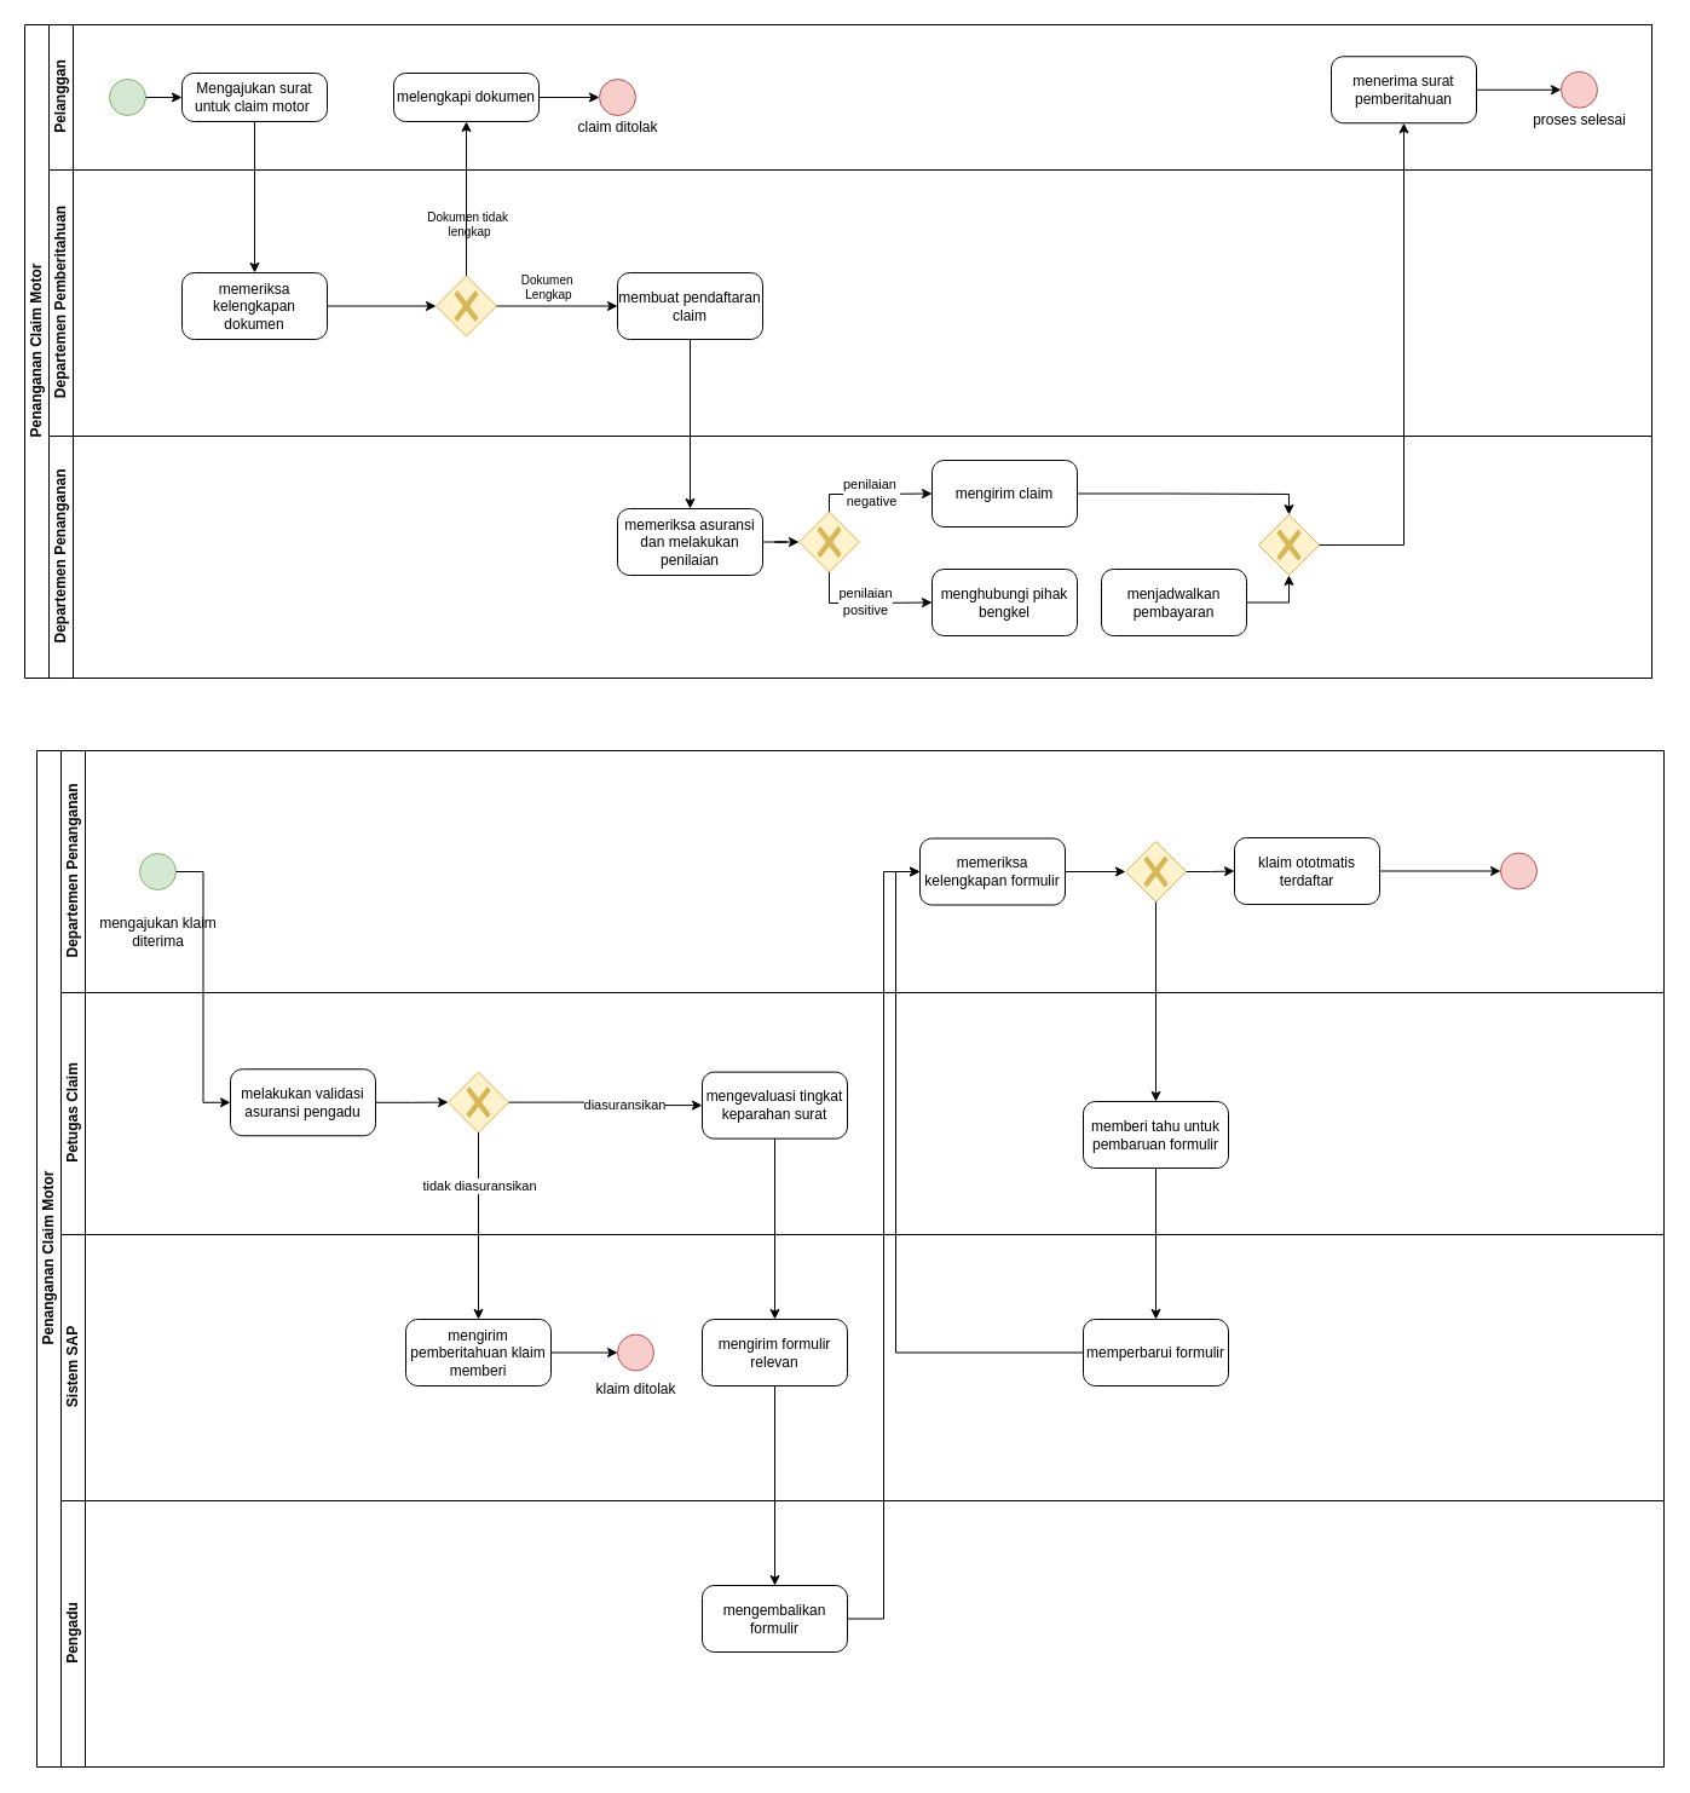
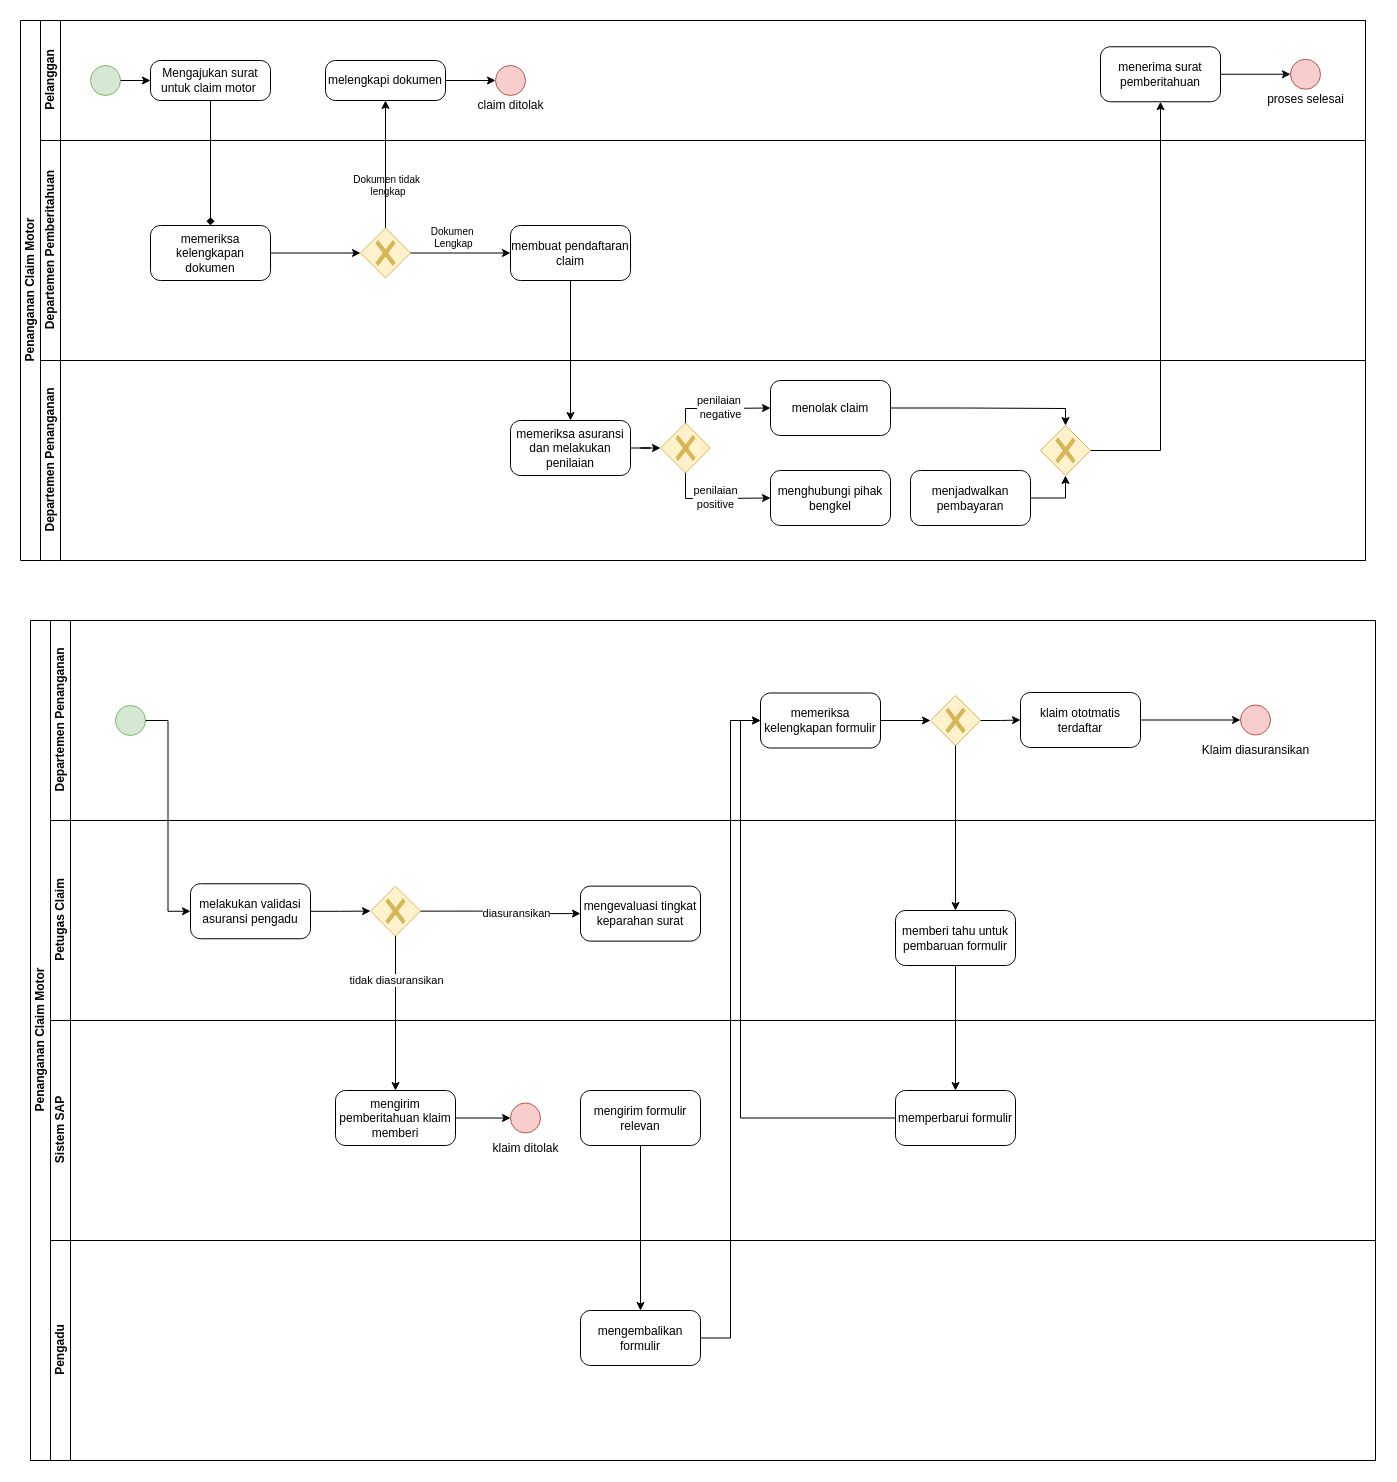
- <mxCell id="35" style="edgeStyle=orthogonalEdgeStyle;rounded=0;orthogonalLoop=1;jettySize=auto;html=1;entryX=0.5;entryY=0;entryDx=0;entryDy=0;entryPerimeter=0;" parent="2" source="5" target="12" edge="1"><mxGeometry relative="1" as="geometry" /></mxCell>
+ <mxCell id="35" style="edgeStyle=orthogonalEdgeStyle;rounded=0;orthogonalLoop=1;jettySize=auto;html=1;entryX=0.5;entryY=0;entryDx=0;entryDy=0;entryPerimeter=0;endArrow=diamond;" parent="2" source="5" target="12" edge="1"><mxGeometry relative="1" as="geometry" /></mxCell>
- <mxCell id="25" value="mengirim claim" style="points=[[0.25,0,0],[0.5,0,0],[0.75,0,0],[1,0.25,0],[1,0.5,0],[1,0.75,0],[0.75,1,0],[0.5,1,0],[0.25,1,0],[0,0.75,0],[0,0.5,0],[0,0.25,0]];shape=mxgraph.bpmn.task;whiteSpace=wrap;rectStyle=rounded;size=10;html=1;container=1;expand=0;collapsible=0;taskMarker=abstract;" parent="14" vertex="1"><mxGeometry x="730" y="20" width="120" height="55" as="geometry" /></mxCell>
+ <mxCell id="25" value="menolak claim" style="points=[[0.25,0,0],[0.5,0,0],[0.75,0,0],[1,0.25,0],[1,0.5,0],[1,0.75,0],[0.75,1,0],[0.5,1,0],[0.25,1,0],[0,0.75,0],[0,0.5,0],[0,0.25,0]];shape=mxgraph.bpmn.task;whiteSpace=wrap;rectStyle=rounded;size=10;html=1;container=1;expand=0;collapsible=0;taskMarker=abstract;" parent="14" vertex="1"><mxGeometry x="730" y="20" width="120" height="55" as="geometry" /></mxCell>
+ <mxCell id="52" value="Klaim diasuransikan" style="text;html=1;align=center;verticalAlign=middle;resizable=0;points=[];autosize=1;strokeColor=none;fillColor=none;" vertex="1" parent="42"><mxGeometry x="1140" y="114.5" width="130" height="30" as="geometry" /></mxCell>
- <mxCell id="44" value="mengajukan klaim&lt;div&gt;diterima&lt;/div&gt;" style="text;html=1;align=center;verticalAlign=middle;resizable=0;points=[];autosize=1;strokeColor=none;fillColor=none;" parent="42" vertex="1"><mxGeometry x="20" y="130" width="120" height="40" as="geometry" /></mxCell>
- <mxCell id="71" style="edgeStyle=orthogonalEdgeStyle;rounded=0;orthogonalLoop=1;jettySize=auto;html=1;entryX=0.5;entryY=0;entryDx=0;entryDy=0;entryPerimeter=0;" edge="1" parent="41" source="57" target="66"><mxGeometry relative="1" as="geometry" /></mxCell>
